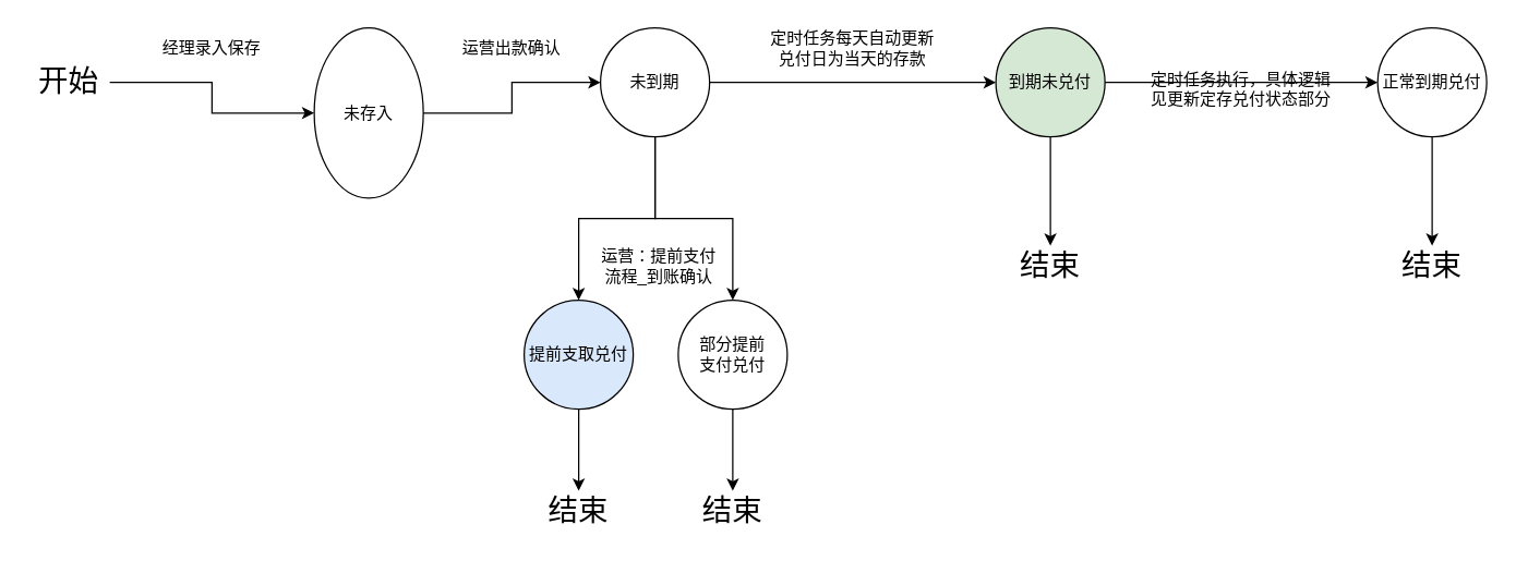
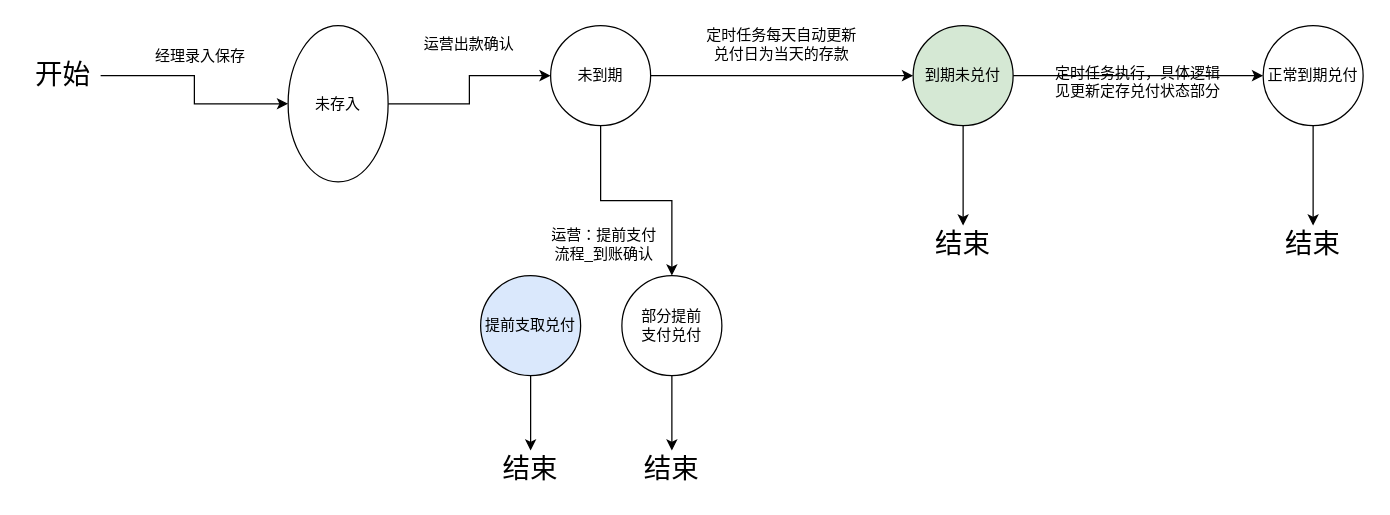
- <mxCell id="6" value="经理录入保存" style="text;html=1;strokeColor=none;fillColor=none;align=center;verticalAlign=middle;whiteSpace=wrap;rounded=0;" vertex="1" parent="1"><mxGeometry x="100" y="20" width="110" height="30" as="geometry" /></mxCell>
+ <mxCell id="6" value="经理录入保存" style="text;html=1;strokeColor=none;fillColor=none;align=center;verticalAlign=middle;whiteSpace=wrap;rounded=0;" vertex="1" parent="1"><mxGeometry x="105" y="30" width="110" height="30" as="geometry" /></mxCell>
- <mxCell id="8" style="edgeStyle=orthogonalEdgeStyle;rounded=0;orthogonalLoop=1;jettySize=auto;html=1;entryX=0.5;entryY=0;entryDx=0;entryDy=0;" edge="1" parent="1" source="10" target="21"><mxGeometry relative="1" as="geometry" /></mxCell>
